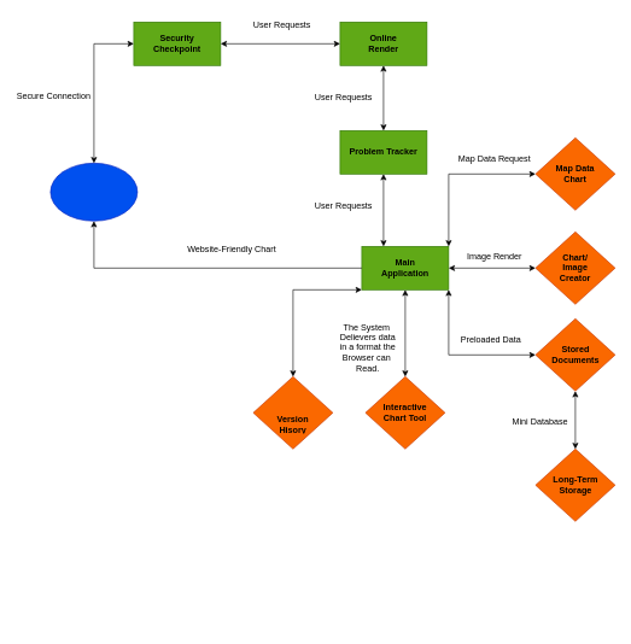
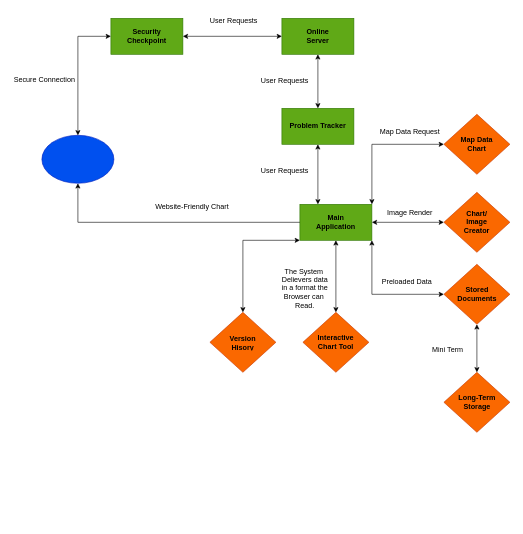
- <mxCell id="15" value="&lt;b&gt;Online Render&lt;/b&gt;" style="text;html=1;align=center;verticalAlign=middle;whiteSpace=wrap;rounded=0;fontColor=light-dark(#000000,#000000);movable=1;resizable=1;rotatable=1;deletable=1;editable=1;locked=0;connectable=1;" parent="13" vertex="1"><mxGeometry x="30" y="15" width="60" height="30" as="geometry" /></mxCell>
+ <mxCell id="15" value="&lt;b&gt;Online Server&lt;/b&gt;" style="text;html=1;align=center;verticalAlign=middle;whiteSpace=wrap;rounded=0;fontColor=light-dark(#000000,#000000);movable=1;resizable=1;rotatable=1;deletable=1;editable=1;locked=0;connectable=1;" parent="13" vertex="1"><mxGeometry x="30" y="15" width="60" height="30" as="geometry" /></mxCell>
- <mxCell id="38" value="Mini Database" style="text;html=1;align=center;verticalAlign=middle;resizable=0;points=[];autosize=1;strokeColor=none;fillColor=none;" parent="1" vertex="1"><mxGeometry x="697" y="570" width="95" height="26" as="geometry" /></mxCell>
+ <mxCell id="38" value="Mini Term" style="text;html=1;align=center;verticalAlign=middle;resizable=0;points=[];autosize=1;strokeColor=none;fillColor=none;" parent="1" vertex="1"><mxGeometry x="697" y="570" width="95" height="26" as="geometry" /></mxCell>
- <mxCell id="47" value="&lt;font color=&quot;#000000&quot;&gt;&lt;b&gt;Version Hisory&lt;/b&gt;&lt;/font&gt;" style="text;strokeColor=none;fillColor=none;align=center;verticalAlign=middle;spacingLeft=4;spacingRight=4;overflow=hidden;points=[[0,0.5],[1,0.5]];portConstraint=eastwest;rotatable=0;whiteSpace=wrap;html=1;" parent="1" vertex="1"><mxGeometry x="364" y="570" width="80" height="30" as="geometry" /></mxCell>
+ <mxCell id="47" value="&lt;font color=&quot;#000000&quot;&gt;&lt;b&gt;Version Hisory&lt;/b&gt;&lt;/font&gt;" style="text;strokeColor=none;fillColor=none;align=center;verticalAlign=middle;spacingLeft=4;spacingRight=4;overflow=hidden;points=[[0,0.5],[1,0.5]];portConstraint=eastwest;rotatable=0;whiteSpace=wrap;html=1;" parent="1" vertex="1"><mxGeometry x="364" y="555" width="80" height="30" as="geometry" /></mxCell>
